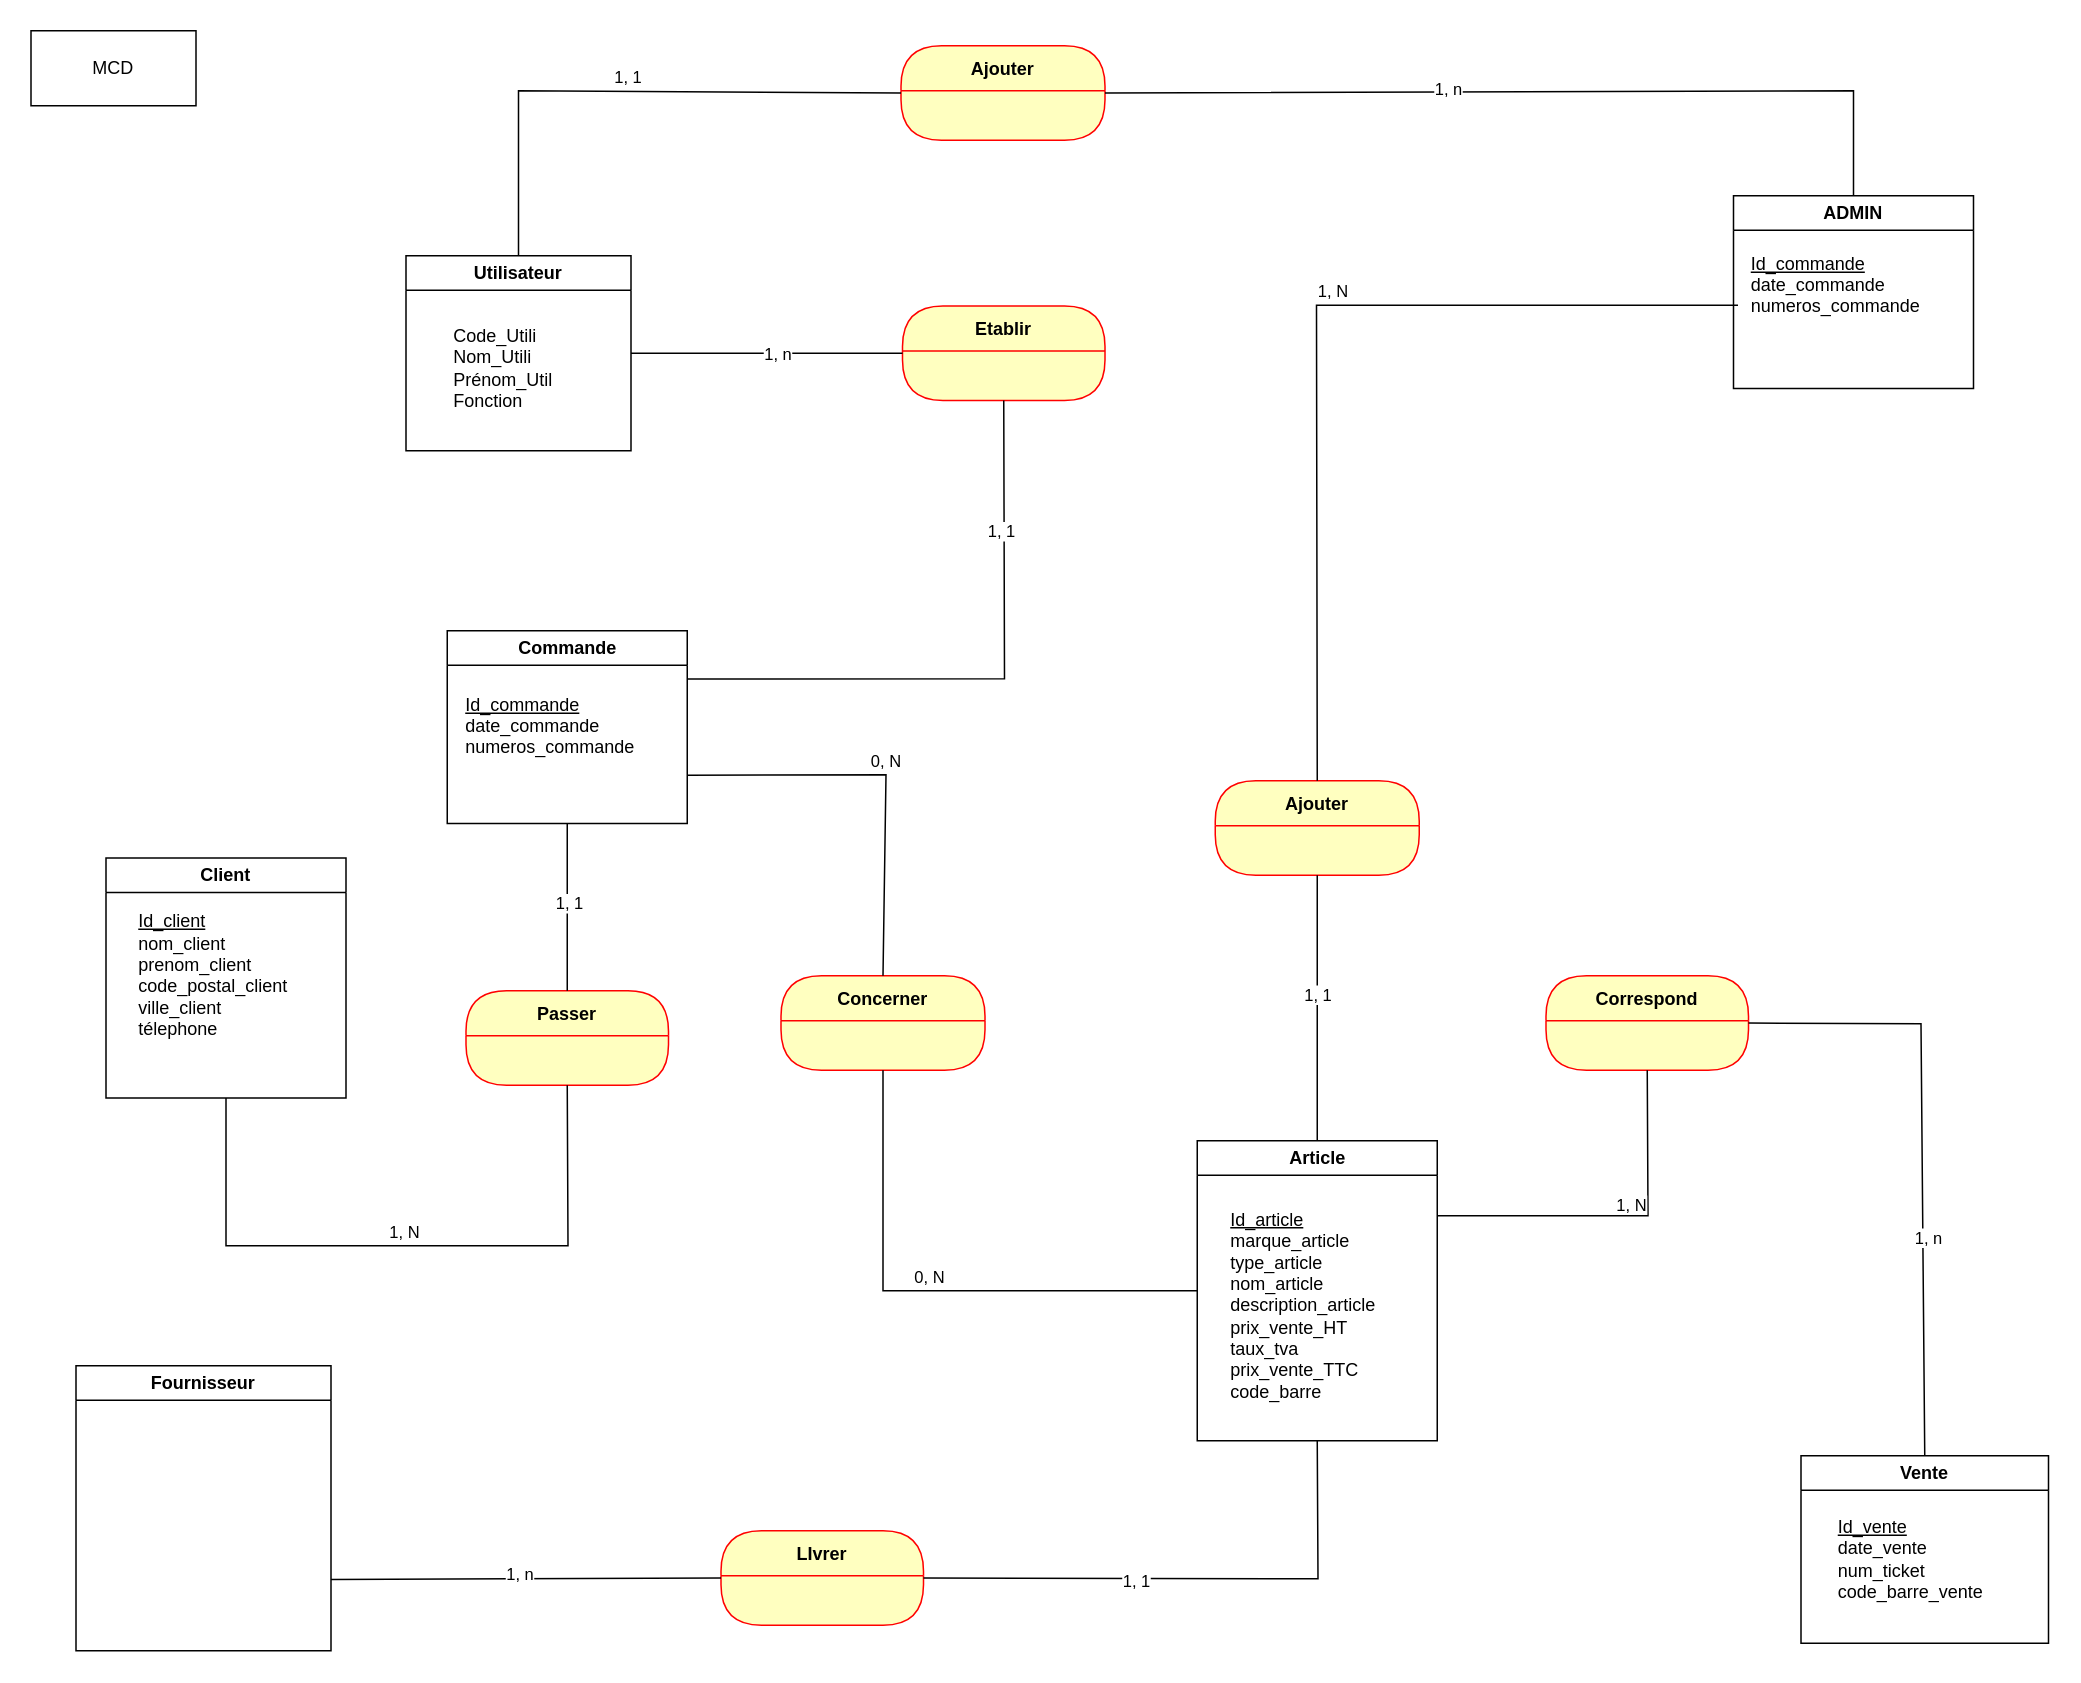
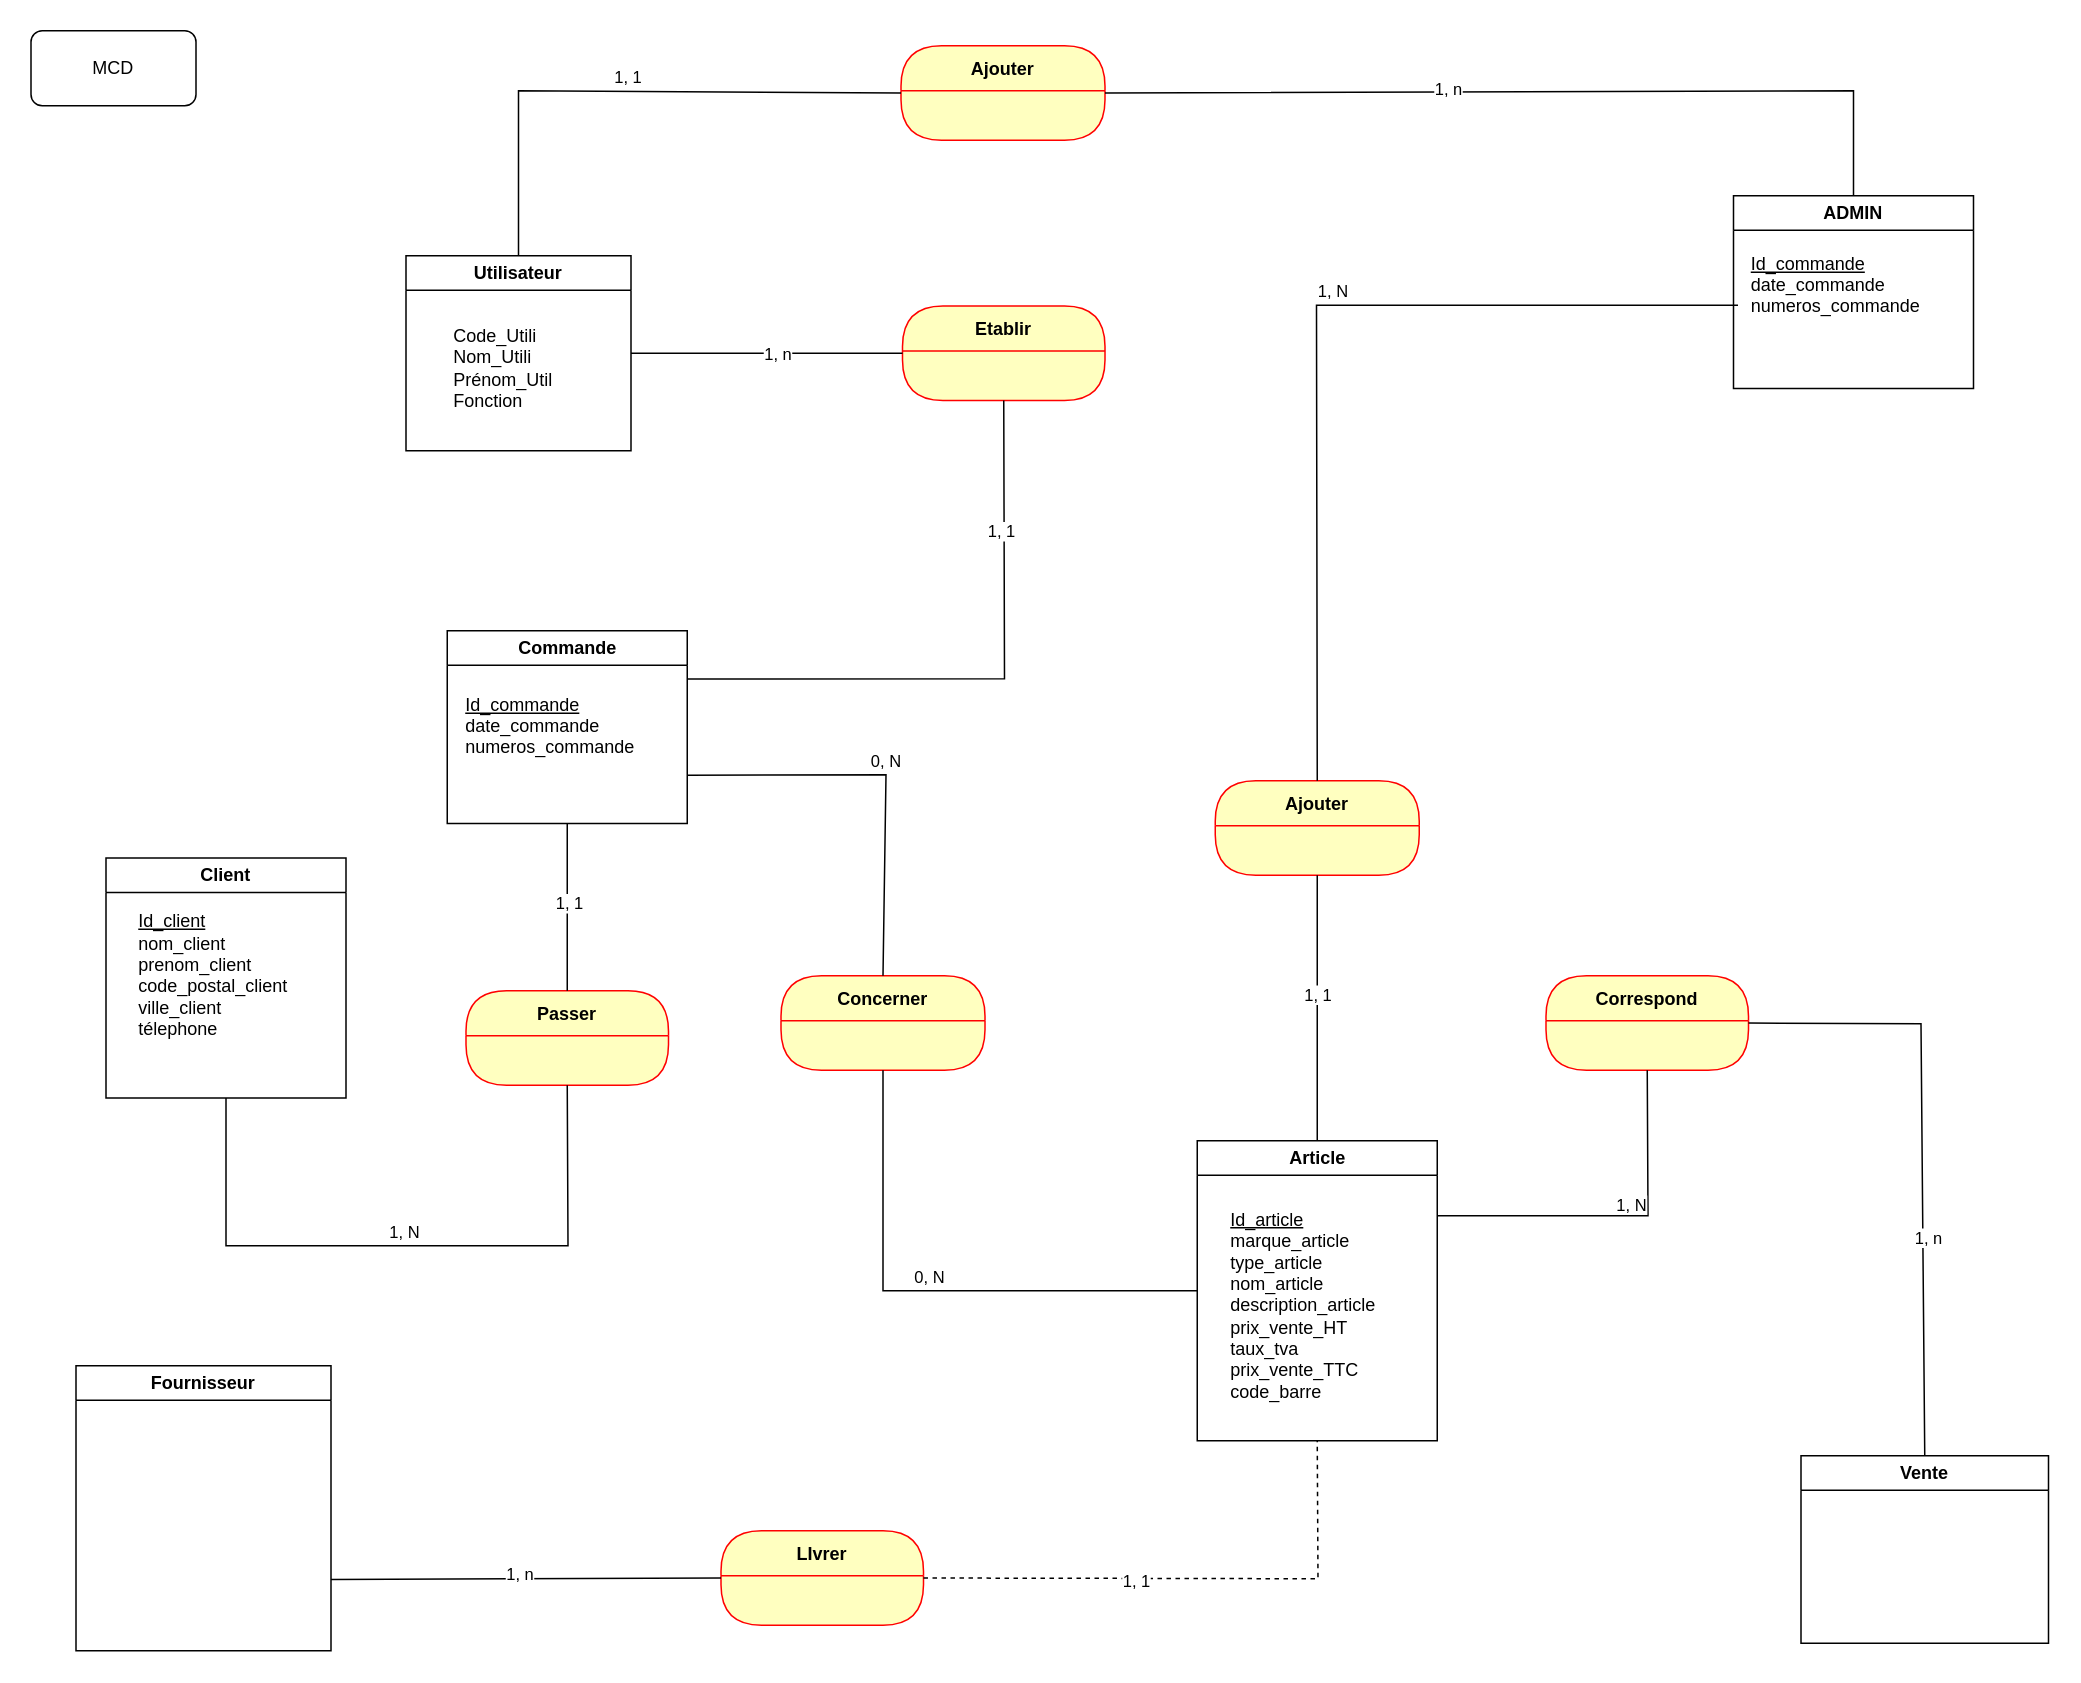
- <mxCell id="7" value="MCD" style="html=1;whiteSpace=wrap;" parent="1" vertex="1"><mxGeometry x="20" y="20" width="110" height="50" as="geometry" /></mxCell>
+ <mxCell id="7" value="MCD" style="html=1;whiteSpace=wrap;rounded=1;" parent="1" vertex="1"><mxGeometry x="20" y="20" width="110" height="50" as="geometry" /></mxCell>
- <mxCell id="11" value="&lt;div align=&quot;left&quot;&gt;&lt;u&gt;Id_vente&lt;/u&gt;&lt;br&gt;date_vente&lt;br&gt;num_ticket&lt;br&gt;code_barre_vente&lt;/div&gt;" style="text;html=1;align=left;verticalAlign=middle;resizable=0;points=[];autosize=1;strokeColor=none;fillColor=none;" parent="10" vertex="1"><mxGeometry x="22.5" y="34" width="120" height="70" as="geometry" /></mxCell>
- <mxCell id="27" value="" style="edgeStyle=none;html=1;endArrow=none;verticalAlign=bottom;rounded=0;exitX=1;exitY=0.5;exitDx=0;exitDy=0;entryX=0.5;entryY=1;entryDx=0;entryDy=0;" parent="1" source="3" target="12" edge="1"><mxGeometry width="160" relative="1" as="geometry"><mxPoint x="690" y="1060" as="sourcePoint" /><mxPoint x="850" y="1060" as="targetPoint" /><Array as="points"><mxPoint x="878" y="1052" /></Array></mxGeometry></mxCell>
+ <mxCell id="27" value="" style="edgeStyle=none;html=1;endArrow=none;verticalAlign=bottom;rounded=0;exitX=1;exitY=0.5;exitDx=0;exitDy=0;entryX=0.5;entryY=1;entryDx=0;entryDy=0;dashed=1;" parent="1" source="3" target="12" edge="1"><mxGeometry width="160" relative="1" as="geometry"><mxPoint x="690" y="1060" as="sourcePoint" /><mxPoint x="850" y="1060" as="targetPoint" /><Array as="points"><mxPoint x="878" y="1052" /></Array></mxGeometry></mxCell>
